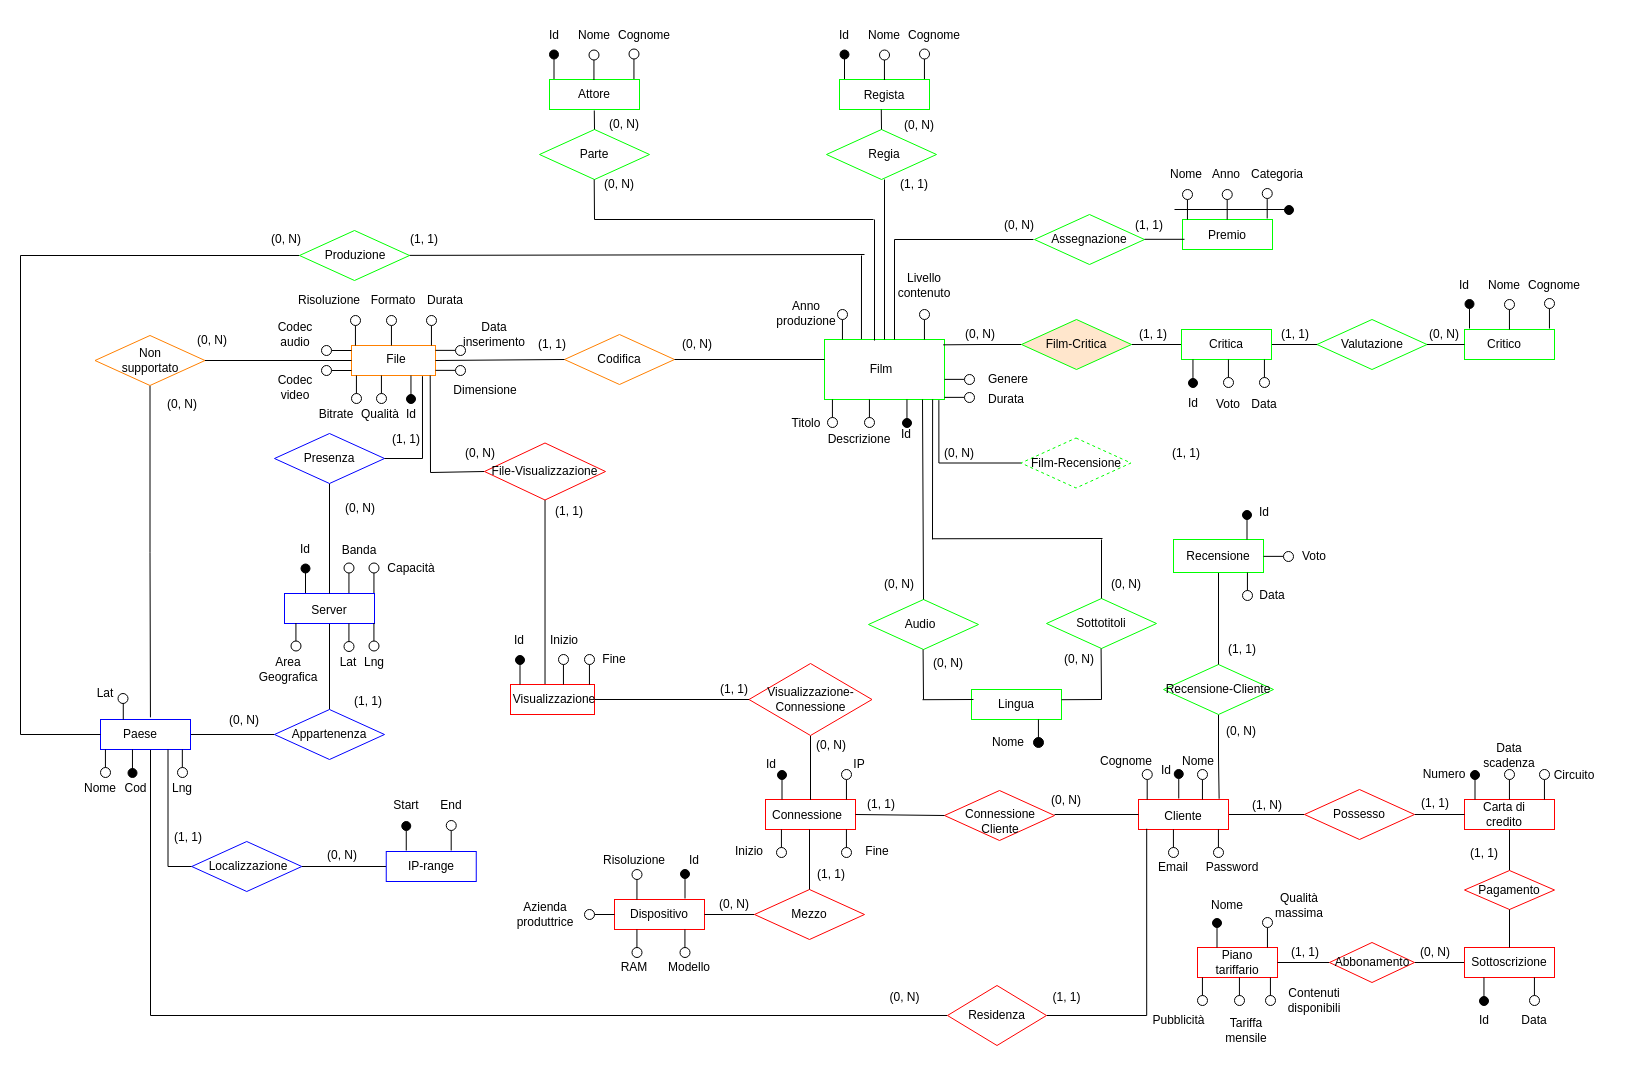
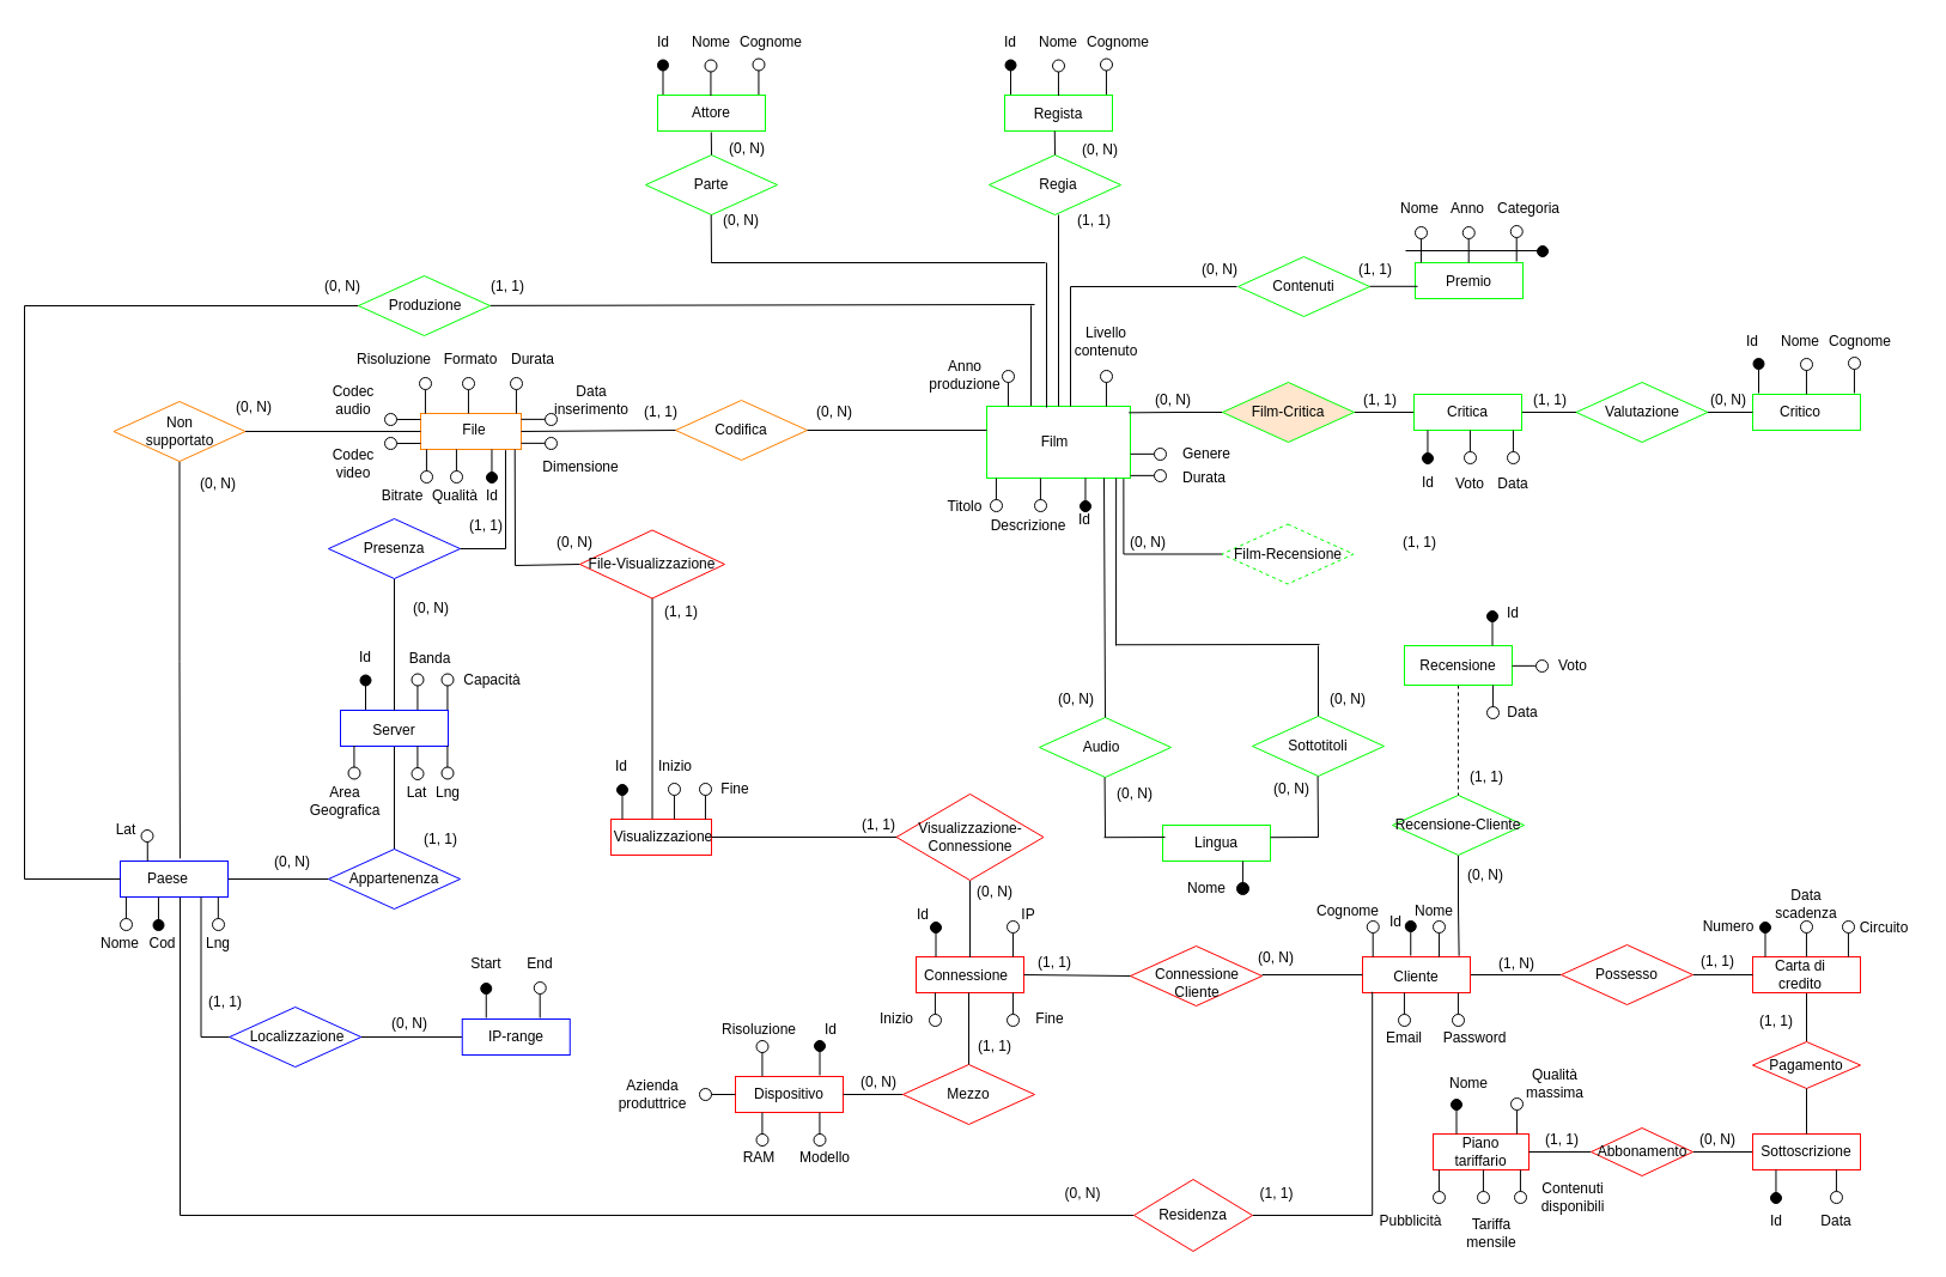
- <mxCell id="55" value="Assegnazione" style="text;html=1;strokeColor=none;fillColor=none;align=center;verticalAlign=middle;whiteSpace=wrap;rounded=0;" parent="1" vertex="1"><mxGeometry x="1059" y="224" width="60" height="30" as="geometry" /></mxCell>
+ <mxCell id="55" value="Contenuti" style="text;html=1;strokeColor=none;fillColor=none;align=center;verticalAlign=middle;whiteSpace=wrap;rounded=0;" parent="1" vertex="1"><mxGeometry x="1059" y="224" width="60" height="30" as="geometry" /></mxCell>
- <mxCell id="378" style="edgeStyle=orthogonalEdgeStyle;rounded=0;orthogonalLoop=1;jettySize=auto;html=1;entryX=0.5;entryY=0;entryDx=0;entryDy=0;endArrow=none;endFill=0;" parent="1" source="379" target="377" edge="1"><mxGeometry relative="1" as="geometry" /></mxCell>
+ <mxCell id="378" style="edgeStyle=orthogonalEdgeStyle;rounded=0;orthogonalLoop=1;jettySize=auto;html=1;entryX=0.5;entryY=0;entryDx=0;entryDy=0;endArrow=none;endFill=0;dashed=1;" parent="1" source="379" target="377" edge="1"><mxGeometry relative="1" as="geometry" /></mxCell>
